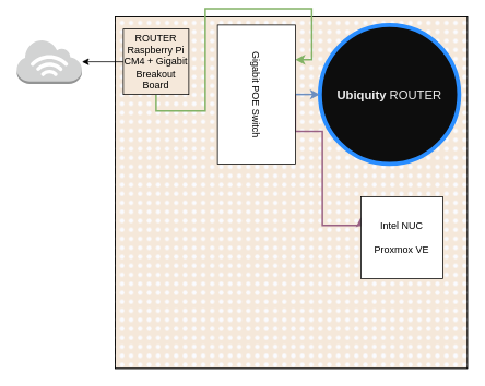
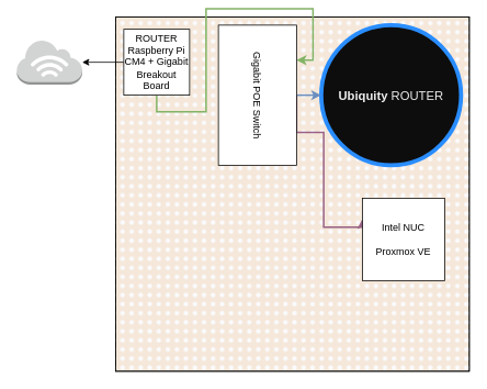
- <mxCell id="6" value="&lt;div&gt;ROUTER&lt;/div&gt;&lt;div&gt;Raspberry Pi CM4 + Gigabit Breakout Board&lt;br&gt;&lt;/div&gt;" style="whiteSpace=wrap;html=1;aspect=fixed;fillColor=#f5e8da;" parent="1" vertex="1"><mxGeometry x="150" y="35" width="80" height="80" as="geometry" /></mxCell>
+ <mxCell id="6" value="&lt;div&gt;ROUTER&lt;/div&gt;&lt;div&gt;Raspberry Pi CM4 + Gigabit Breakout Board&lt;br&gt;&lt;/div&gt;" style="whiteSpace=wrap;html=1;aspect=fixed;" parent="1" vertex="1"><mxGeometry x="150" y="35" width="80" height="80" as="geometry" /></mxCell>
